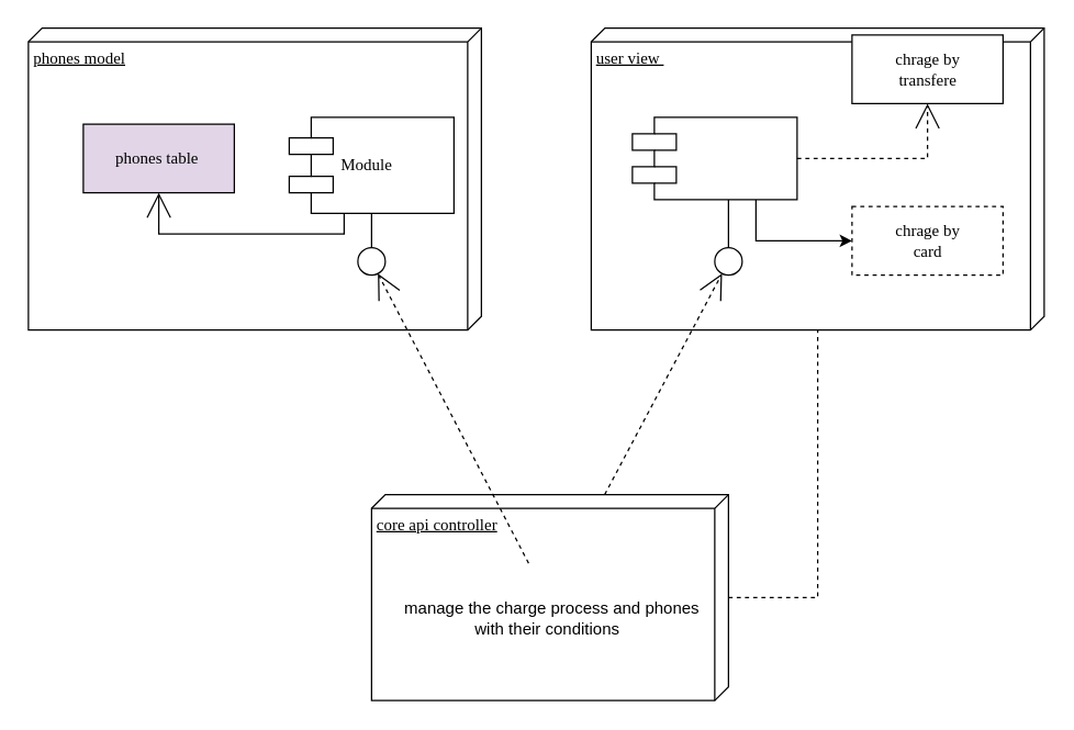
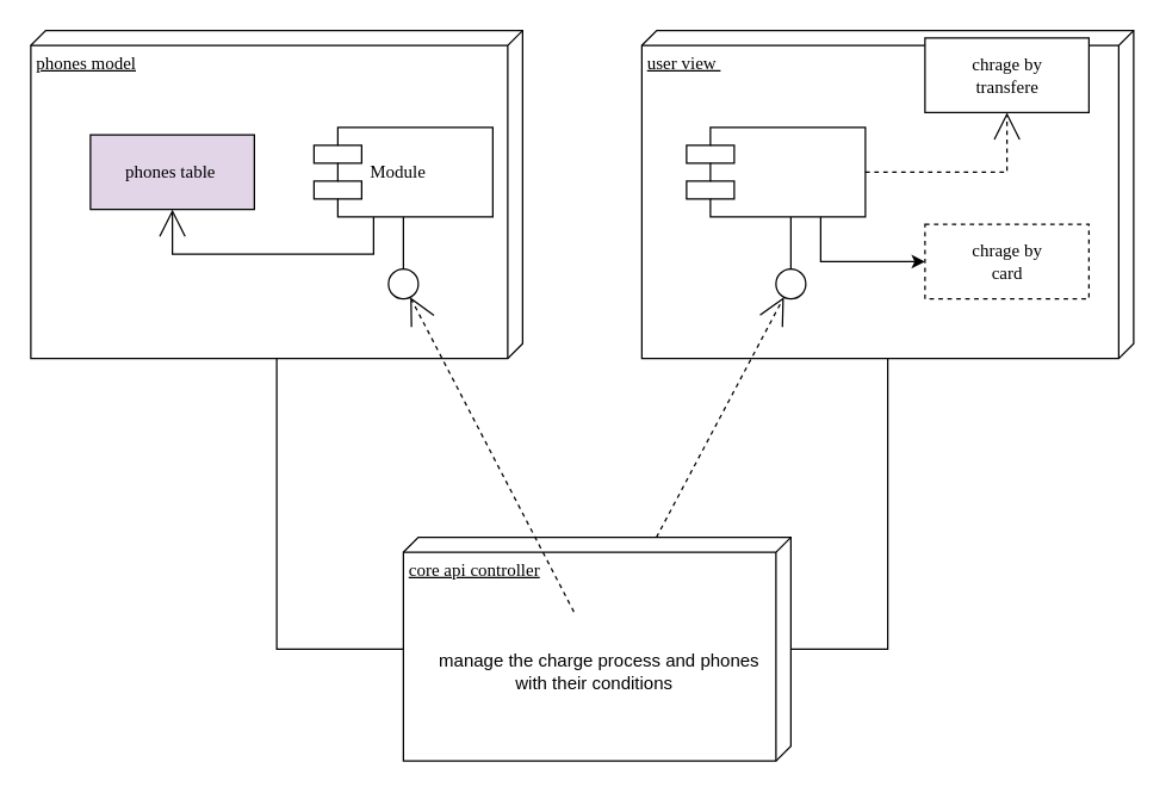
- <mxCell id="6" value="Module" style="shape=component;align=left;spacingLeft=36;rounded=0;shadow=0;comic=0;labelBackgroundColor=none;strokeWidth=1;fontFamily=Verdana;fontSize=12;html=1;" parent="1" vertex="1"><mxGeometry x="210" y="85" width="120" height="70" as="geometry" /></mxCell>
+ <mxCell id="6" value="Module" style="shape=component;align=left;spacingLeft=36;rounded=0;shadow=0;comic=0;labelBackgroundColor=none;strokeWidth=1;fontFamily=Verdana;fontSize=12;html=1;" parent="1" vertex="1"><mxGeometry x="210" y="85" width="120" height="60" as="geometry" /></mxCell>
- <mxCell id="18" style="edgeStyle=orthogonalEdgeStyle;rounded=0;html=1;labelBackgroundColor=none;startArrow=none;startFill=0;startSize=8;endArrow=none;endFill=0;endSize=16;fontFamily=Verdana;fontSize=12;dashed=1;" parent="1" source="4" target="3" edge="1"><mxGeometry relative="1" as="geometry"><Array as="points"><mxPoint x="595" y="435" /></Array></mxGeometry></mxCell>
+ <mxCell id="18" style="edgeStyle=orthogonalEdgeStyle;rounded=0;html=1;labelBackgroundColor=none;startArrow=none;startFill=0;startSize=8;endArrow=none;endFill=0;endSize=16;fontFamily=Verdana;fontSize=12;" parent="1" source="4" target="3" edge="1"><mxGeometry relative="1" as="geometry"><Array as="points"><mxPoint x="595" y="435" /></Array></mxGeometry></mxCell>
+ <mxCell id="19" style="edgeStyle=orthogonalEdgeStyle;rounded=0;html=1;labelBackgroundColor=none;startArrow=none;startFill=0;startSize=8;endArrow=none;endFill=0;endSize=16;fontFamily=Verdana;fontSize=12;" parent="1" source="4" target="2" edge="1"><mxGeometry relative="1" as="geometry"><Array as="points"><mxPoint x="185" y="435" /></Array></mxGeometry></mxCell>
